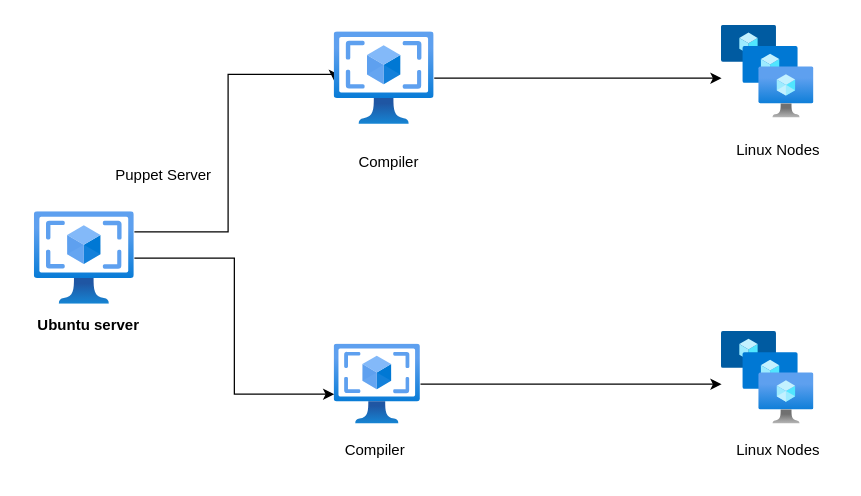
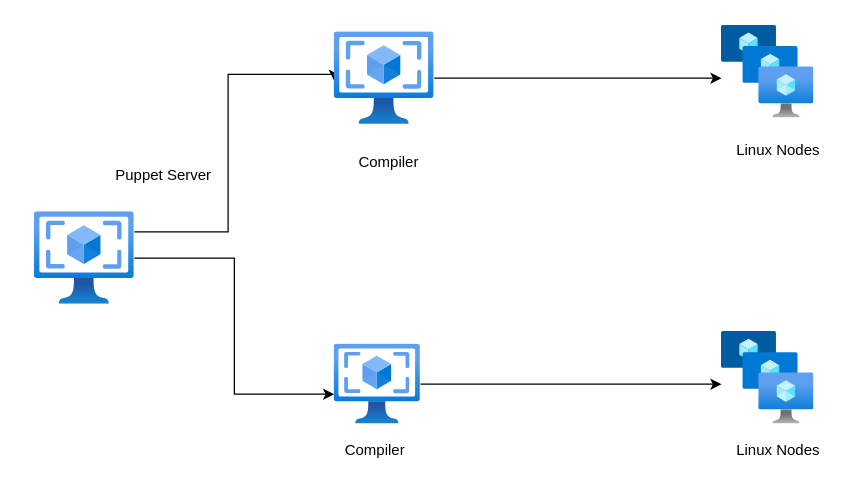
- <mxCell id="5" value="Ubuntu server" style="text;html=1;resizable=0;autosize=1;align=center;verticalAlign=middle;points=[];rounded=0;fontStyle=1;labelBackgroundColor=default;" vertex="1" parent="1"><mxGeometry x="20.13" y="245" width="100" height="30" as="geometry" /></mxCell>
